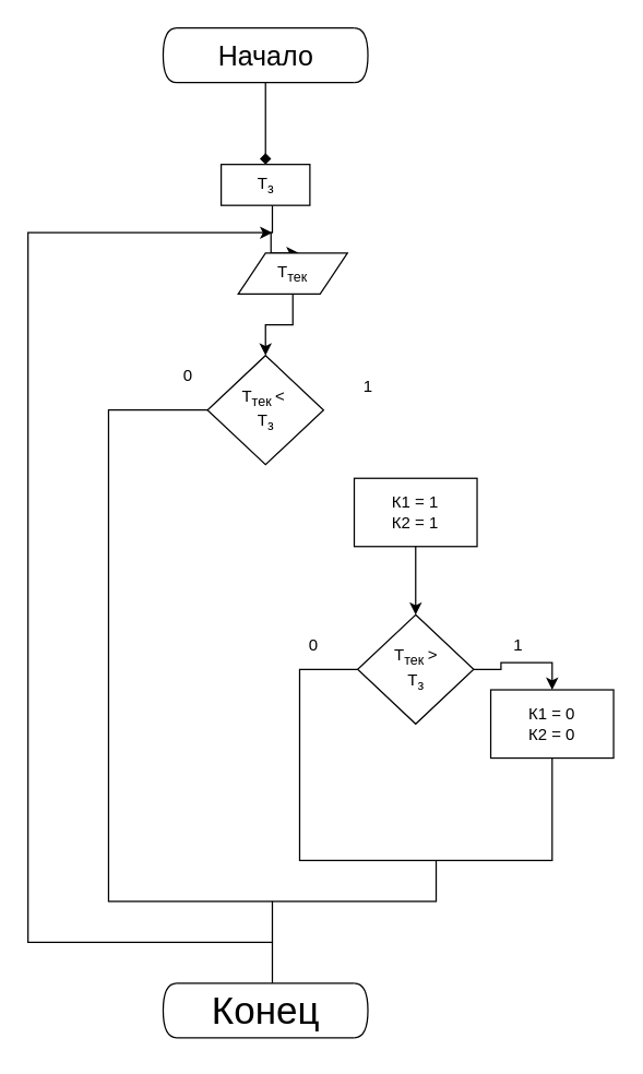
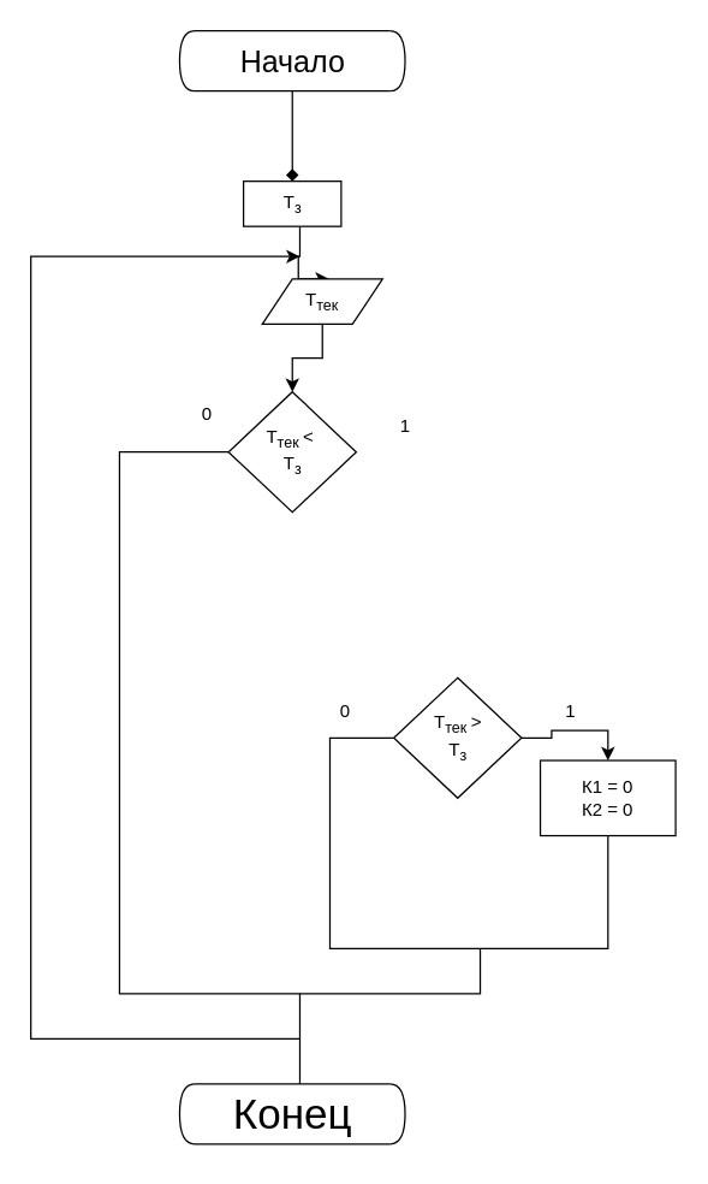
- <mxCell id="13" value="&lt;div&gt;К1 = 1&lt;/div&gt;&lt;div&gt;К2 = 1&lt;/div&gt;" style="rounded=0;whiteSpace=wrap;html=1;" vertex="1" parent="1"><mxGeometry x="259" y="350" width="90" height="50" as="geometry" /></mxCell>
- <mxCell id="17" style="edgeStyle=orthogonalEdgeStyle;rounded=0;orthogonalLoop=1;jettySize=auto;html=1;entryX=0.5;entryY=0;entryDx=0;entryDy=0;" edge="1" parent="1" source="13" target="15"><mxGeometry relative="1" as="geometry" /></mxCell>
